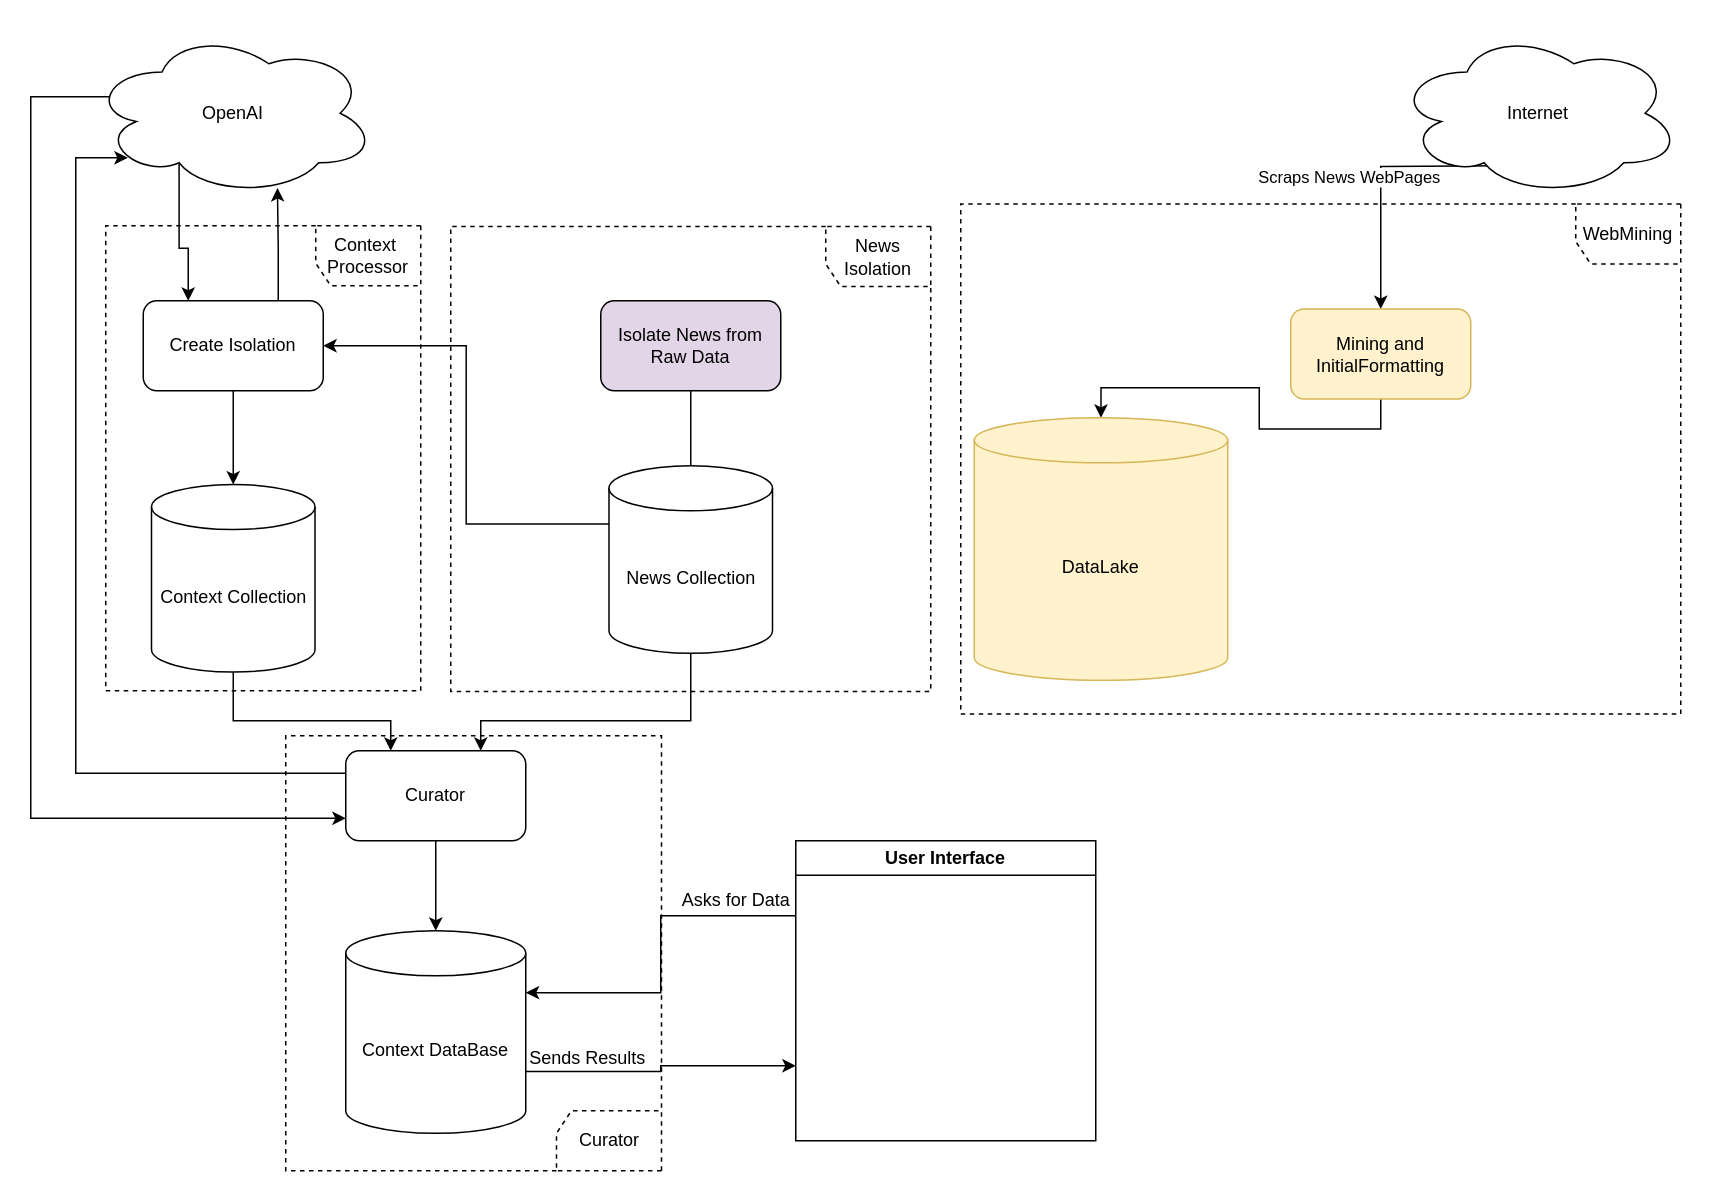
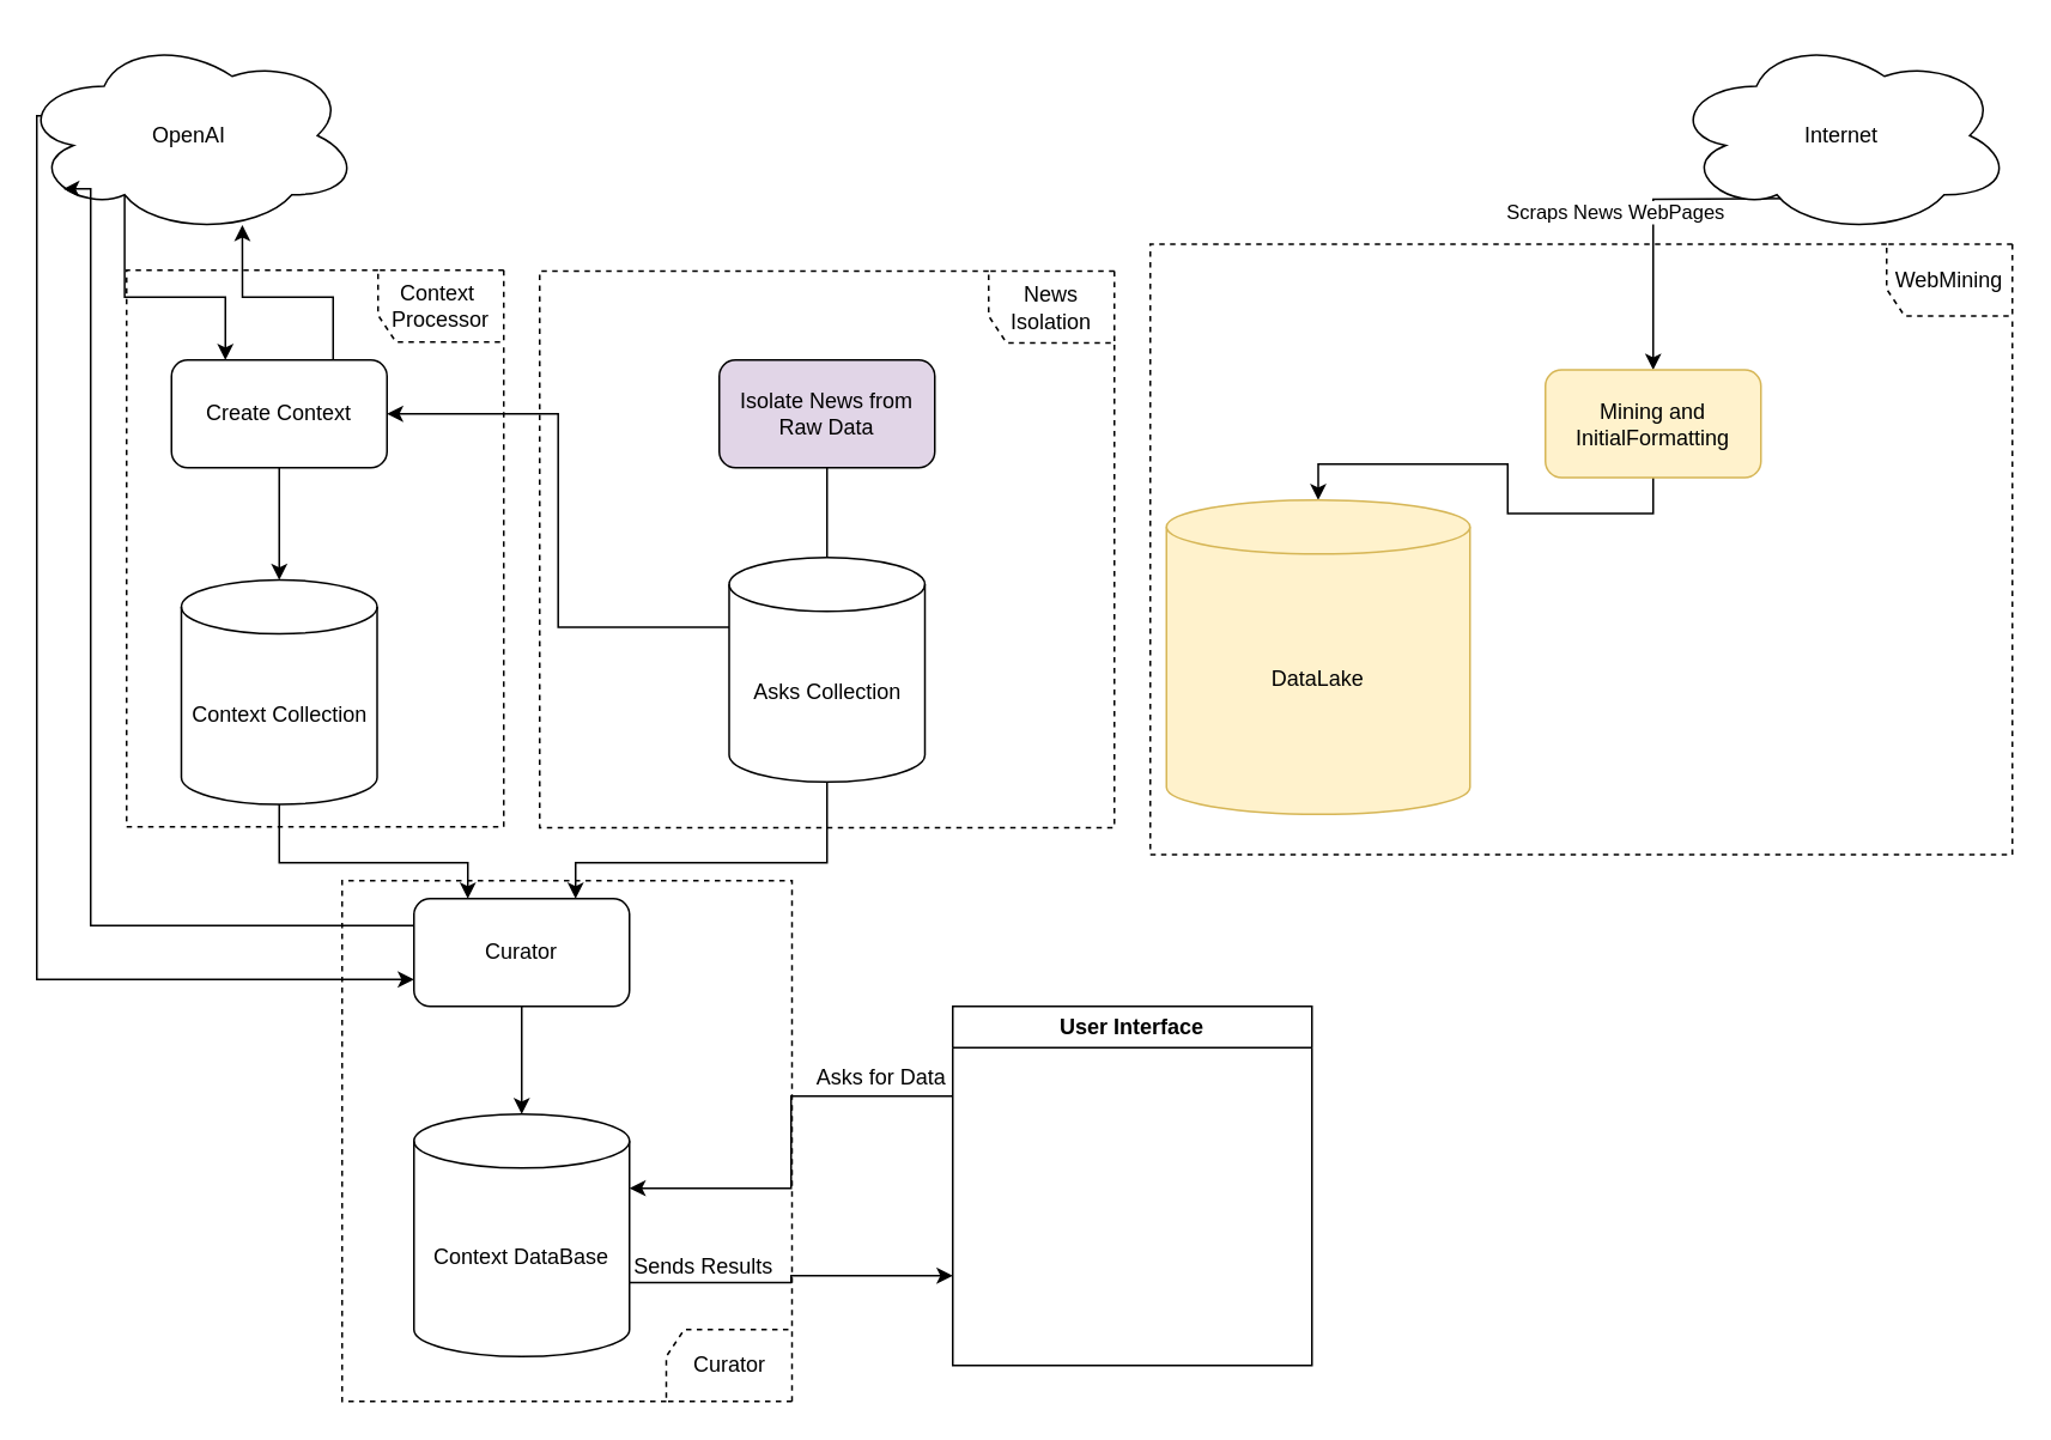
- <mxCell id="10" value="OpenAI" style="ellipse;shape=cloud;whiteSpace=wrap;html=1;" parent="1" vertex="1"><mxGeometry x="60" y="20" width="190" height="110" as="geometry" /></mxCell>
+ <mxCell id="10" value="OpenAI" style="ellipse;shape=cloud;whiteSpace=wrap;html=1;" parent="1" vertex="1"><mxGeometry x="10" y="20" width="190" height="110" as="geometry" /></mxCell>
- <mxCell id="15" value="Create Isolation" style="rounded=1;whiteSpace=wrap;html=1;" parent="1" vertex="1"><mxGeometry x="95" y="200" width="120" height="60" as="geometry" /></mxCell>
+ <mxCell id="15" value="Create Context" style="rounded=1;whiteSpace=wrap;html=1;" parent="1" vertex="1"><mxGeometry x="95" y="200" width="120" height="60" as="geometry" /></mxCell>
- <mxCell id="33" value="News Collection" style="shape=cylinder3;whiteSpace=wrap;html=1;boundedLbl=1;backgroundOutline=1;size=15;" parent="1" vertex="1"><mxGeometry x="405.5" y="310" width="109" height="125" as="geometry" /></mxCell>
+ <mxCell id="33" value="Asks Collection" style="shape=cylinder3;whiteSpace=wrap;html=1;boundedLbl=1;backgroundOutline=1;size=15;" parent="1" vertex="1"><mxGeometry x="405.5" y="310" width="109" height="125" as="geometry" /></mxCell>
